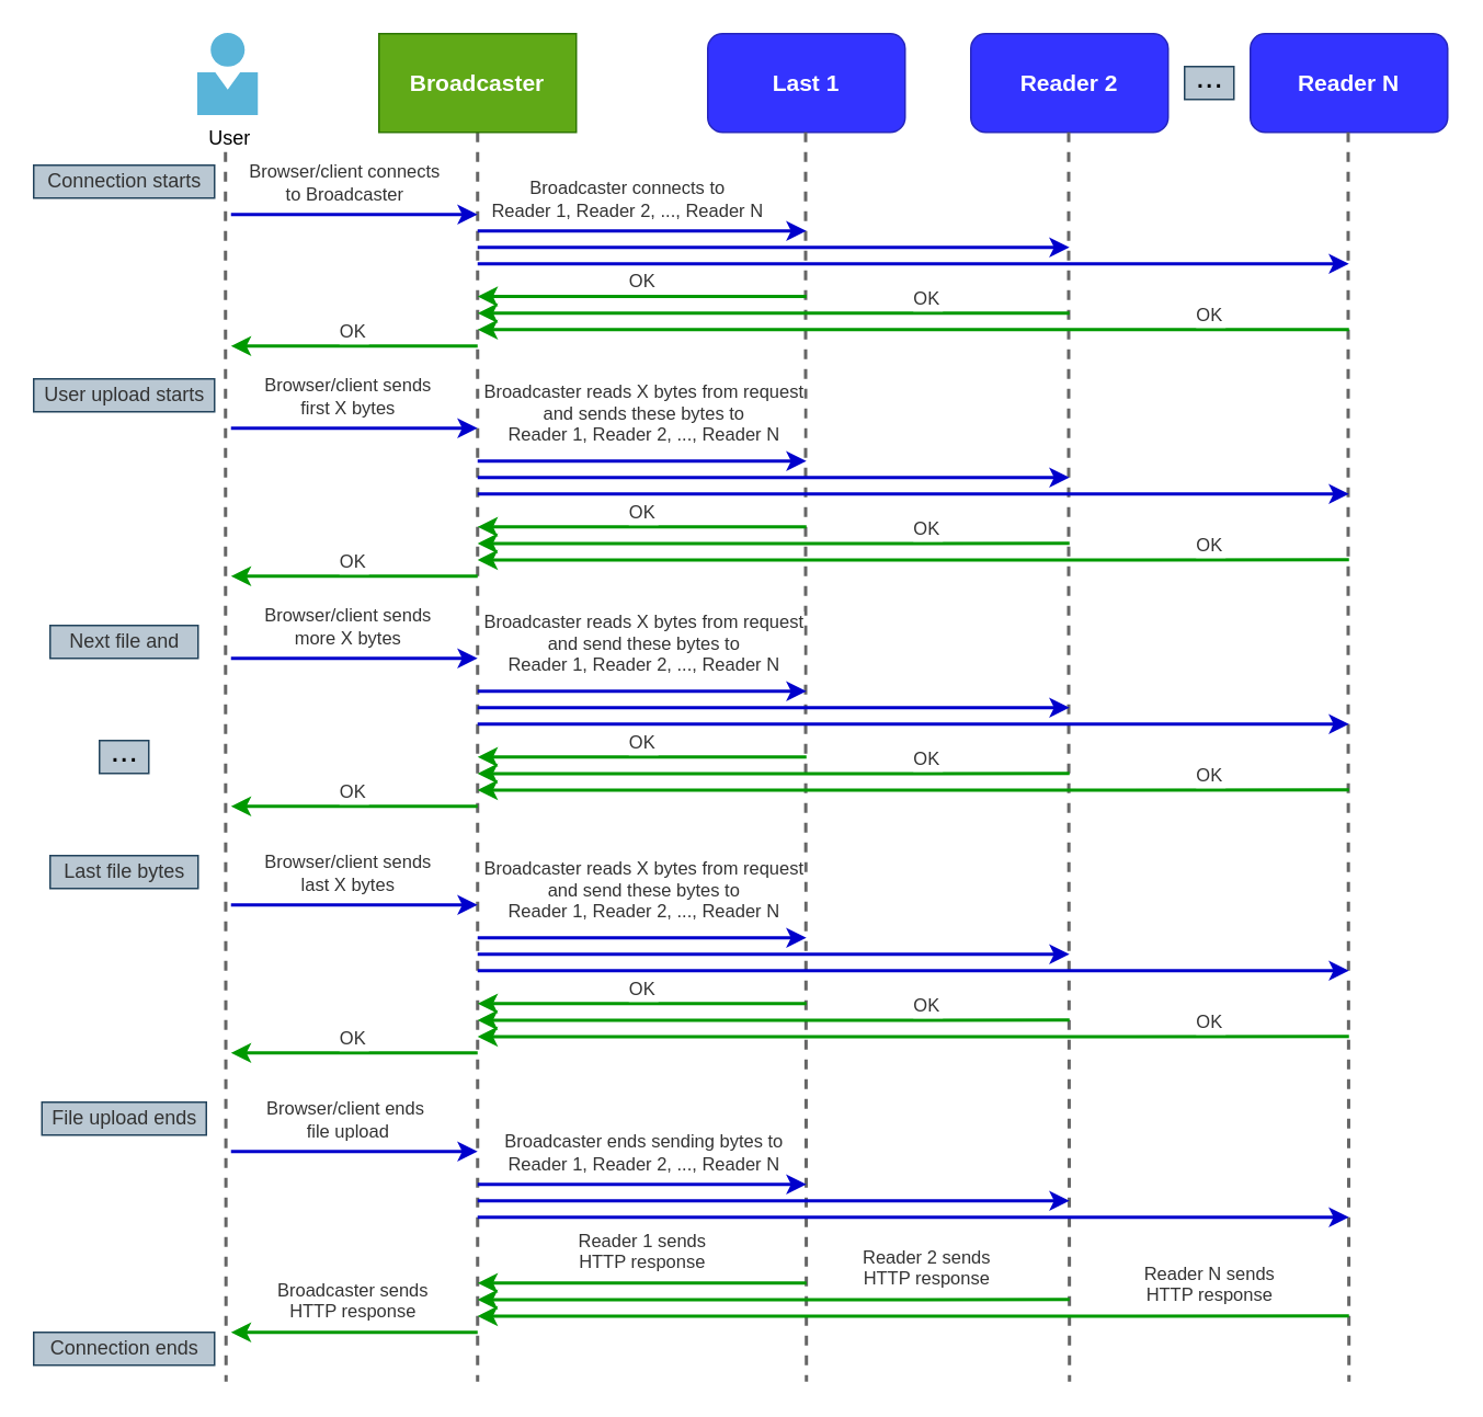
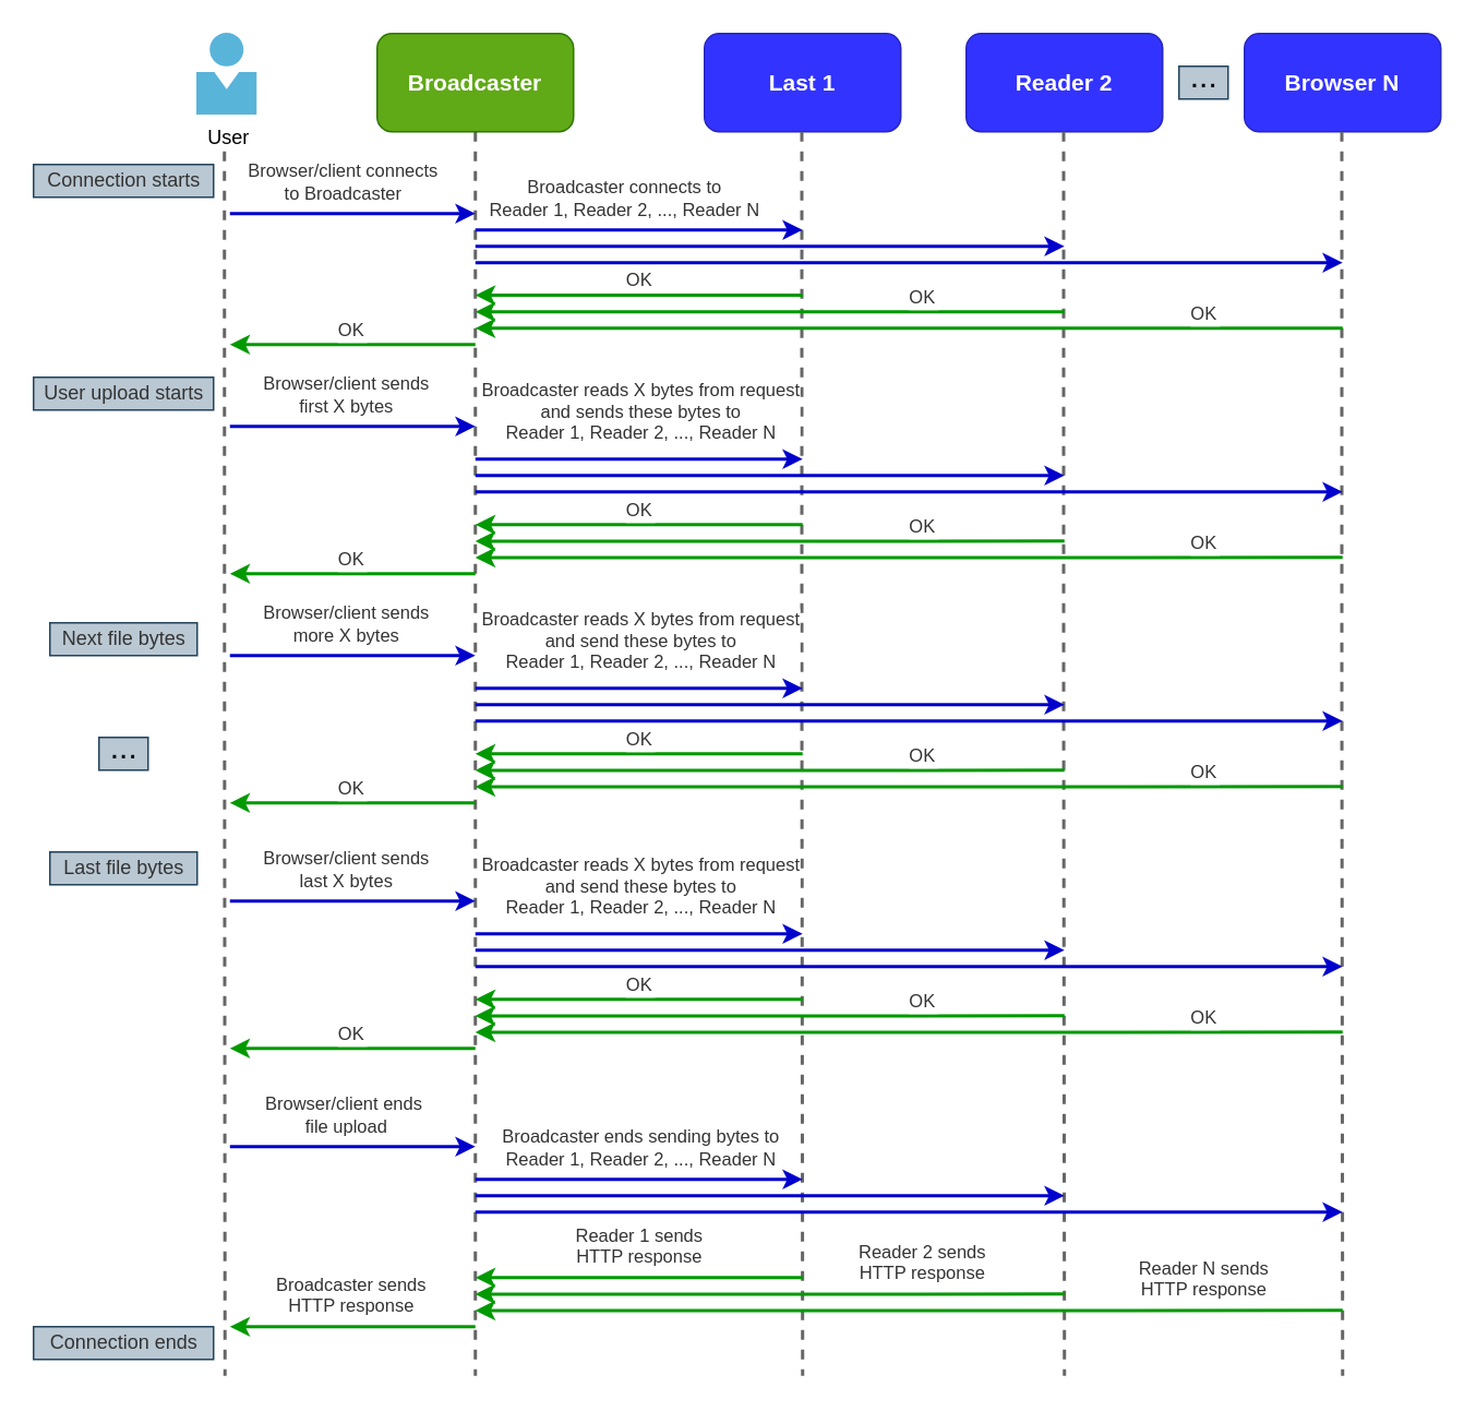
- <mxCell id="3" value="&lt;b&gt;&lt;font style=&quot;font-size: 14px&quot;&gt;Broadcaster&lt;/font&gt;&lt;/b&gt;" style="whiteSpace=wrap;html=1;fillColor=#60a917;strokeColor=#2D7600;fontColor=#ffffff;rounded=0;" parent="1" vertex="1"><mxGeometry x="230" y="20" width="120" height="60" as="geometry" /></mxCell>
+ <mxCell id="3" value="&lt;b&gt;&lt;font style=&quot;font-size: 14px&quot;&gt;Broadcaster&lt;/font&gt;&lt;/b&gt;" style="rounded=1;whiteSpace=wrap;html=1;fillColor=#60a917;strokeColor=#2D7600;fontColor=#ffffff;" parent="1" vertex="1"><mxGeometry x="230" y="20" width="120" height="60" as="geometry" /></mxCell>
- <mxCell id="24" value="&lt;b&gt;&lt;font style=&quot;font-size: 14px&quot;&gt;Reader N&lt;/font&gt;&lt;/b&gt;" style="rounded=1;whiteSpace=wrap;html=1;fillColor=#3333FF;strokeColor=#2626BD;fontColor=#ffffff;" vertex="1" parent="1"><mxGeometry x="760" y="20" width="120" height="60" as="geometry" /></mxCell>
+ <mxCell id="24" value="&lt;b&gt;&lt;font style=&quot;font-size: 14px&quot;&gt;Browser N&lt;/font&gt;&lt;/b&gt;" style="rounded=1;whiteSpace=wrap;html=1;fillColor=#3333FF;strokeColor=#2626BD;fontColor=#ffffff;" vertex="1" parent="1"><mxGeometry x="760" y="20" width="120" height="60" as="geometry" /></mxCell>
- <mxCell id="73" value="Next file and" style="text;html=1;align=center;verticalAlign=middle;resizable=0;points=[];autosize=1;strokeColor=#23445d;fillColor=#bac8d3;fontColor=#333333;" vertex="1" parent="1"><mxGeometry y="380" width="90" height="20" as="geometry" x="30" /></mxCell>
+ <mxCell id="73" value="Next file bytes" style="text;html=1;align=center;verticalAlign=middle;resizable=0;points=[];autosize=1;strokeColor=#23445d;fillColor=#bac8d3;fontColor=#333333;" vertex="1" parent="1"><mxGeometry y="380" width="90" height="20" as="geometry" x="30" /></mxCell>
- <mxCell id="74" value="File upload ends" style="text;html=1;align=center;verticalAlign=middle;resizable=0;points=[];autosize=1;strokeColor=#23445d;fillColor=#bac8d3;fontColor=#333333;" vertex="1" parent="1"><mxGeometry x="25" y="670" width="100" height="20" as="geometry" /></mxCell>
